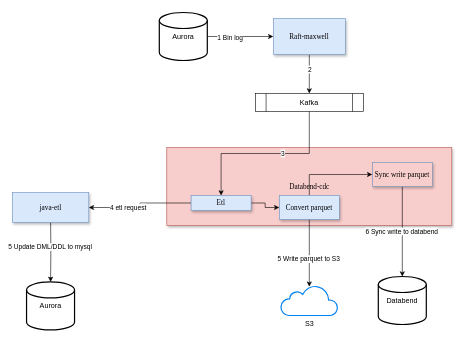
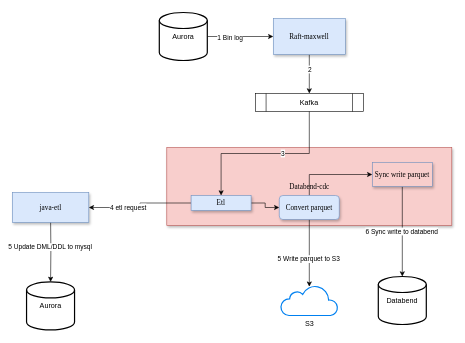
- <mxCell id="22" value="Convert parquet" style="rounded=0;whiteSpace=wrap;html=1;fillColor=#dae8fc;strokeColor=#6c8ebf;shadow=1;fontFamily=Tahoma;" parent="1" vertex="1"><mxGeometry x="465" y="325" width="100" height="40" as="geometry" /></mxCell>
+ <mxCell id="22" value="Convert parquet" style="whiteSpace=wrap;html=1;fillColor=#dae8fc;strokeColor=#6c8ebf;shadow=1;fontFamily=Tahoma;rounded=1;" parent="1" vertex="1"><mxGeometry x="465" y="325" width="100" height="40" as="geometry" /></mxCell>
